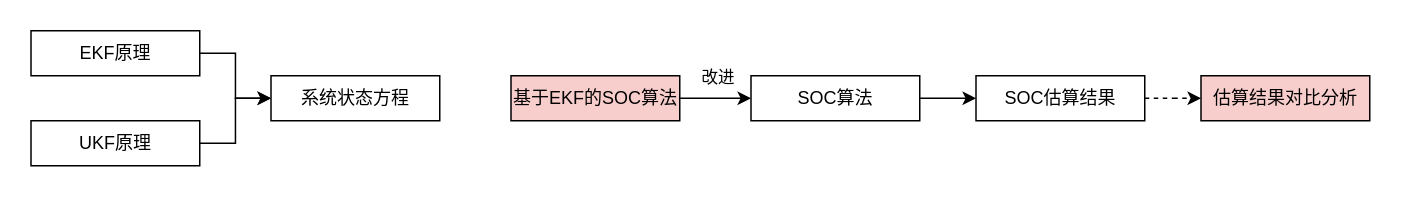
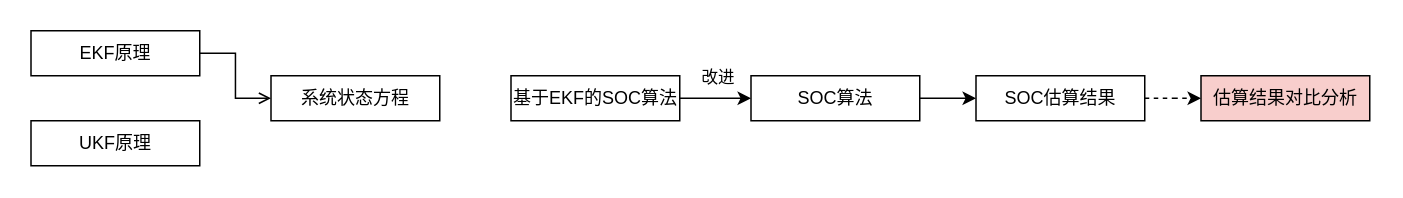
- <mxCell id="2" style="edgeStyle=orthogonalEdgeStyle;rounded=0;orthogonalLoop=1;jettySize=auto;html=1;exitX=1;exitY=0.5;exitDx=0;exitDy=0;entryX=0;entryY=0.5;entryDx=0;entryDy=0;" edge="1" parent="1" source="3" target="4"><mxGeometry relative="1" as="geometry" /></mxCell>
+ <mxCell id="2" style="edgeStyle=orthogonalEdgeStyle;rounded=0;orthogonalLoop=1;jettySize=auto;html=1;exitX=1;exitY=0.5;exitDx=0;exitDy=0;entryX=0;entryY=0.5;entryDx=0;entryDy=0;endArrow=open;" edge="1" parent="1" source="3" target="4"><mxGeometry relative="1" as="geometry" /></mxCell>
- <mxCell id="9" value="基于EKF的SOC算法" style="rounded=0;whiteSpace=wrap;html=1;rotation=0;fillColor=#f8cecc;" vertex="1" parent="1"><mxGeometry x="340" y="50" width="112.5" height="30" as="geometry" /></mxCell>
+ <mxCell id="9" value="基于EKF的SOC算法" style="rounded=0;whiteSpace=wrap;html=1;rotation=0;" vertex="1" parent="1"><mxGeometry x="340" y="50" width="112.5" height="30" as="geometry" /></mxCell>
- <mxCell id="5" style="edgeStyle=orthogonalEdgeStyle;rounded=0;orthogonalLoop=1;jettySize=auto;html=1;exitX=1;exitY=0.5;exitDx=0;exitDy=0;entryX=0;entryY=0.5;entryDx=0;entryDy=0;" edge="1" parent="1" source="6" target="4"><mxGeometry relative="1" as="geometry" /></mxCell>
